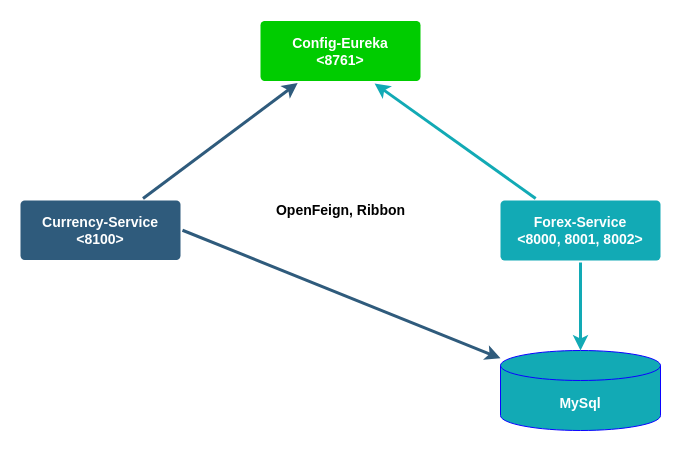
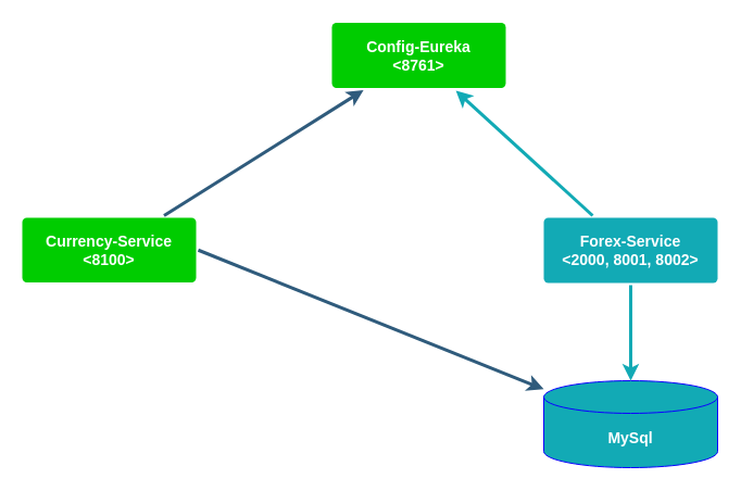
- <mxCell id="4" value="&lt;div&gt;Config-Eureka&lt;br&gt;&lt;/div&gt;&amp;lt;8761&amp;gt;" style="rounded=1;whiteSpace=wrap;html=1;shadow=0;labelBackgroundColor=none;strokeColor=none;strokeWidth=3;fontFamily=Helvetica;fontSize=14;fontColor=#FFFFFF;align=center;spacing=5;fontStyle=1;arcSize=7;perimeterSpacing=2;fillColor=#00CC00;" parent="1" vertex="1"><mxGeometry x="260" y="20.5" width="160" height="60" as="geometry" /></mxCell>
+ <mxCell id="4" value="&lt;div&gt;Config-Eureka&lt;br&gt;&lt;/div&gt;&amp;lt;8761&amp;gt;" style="rounded=1;whiteSpace=wrap;html=1;shadow=0;labelBackgroundColor=none;strokeColor=none;strokeWidth=3;fontFamily=Helvetica;fontSize=14;fontColor=#FFFFFF;align=center;spacing=5;fontStyle=1;arcSize=7;perimeterSpacing=2;fillColor=#00CC00;" parent="1" vertex="1"><mxGeometry x="305" y="20.5" width="160" height="60" as="geometry" /></mxCell>
- <mxCell id="8" value="OpenFeign, Ribbon" style="text;html=1;align=center;verticalAlign=middle;resizable=0;points=[];autosize=1;fontStyle=1;fontSize=14;" vertex="1" parent="1"><mxGeometry x="265" y="200" width="150" height="20" as="geometry" /></mxCell>
- <mxCell id="3" value="&lt;div style=&quot;font-size: 14px;&quot;&gt;Currency-Service&lt;/div&gt;&lt;div style=&quot;font-size: 14px;&quot;&gt;&amp;lt;8100&amp;gt;&lt;br style=&quot;font-size: 14px;&quot;&gt;&lt;/div&gt;" style="rounded=1;whiteSpace=wrap;html=1;shadow=0;labelBackgroundColor=none;strokeColor=none;strokeWidth=3;fillColor=#2F5B7C;fontFamily=Helvetica;fontSize=14;fontColor=#FFFFFF;align=center;fontStyle=1;spacing=5;arcSize=7;perimeterSpacing=2;" parent="1" vertex="1"><mxGeometry x="20" y="200" width="160" height="59.5" as="geometry" /></mxCell>
+ <mxCell id="3" value="&lt;div style=&quot;font-size: 14px;&quot;&gt;Currency-Service&lt;/div&gt;&lt;div style=&quot;font-size: 14px;&quot;&gt;&amp;lt;8100&amp;gt;&lt;br style=&quot;font-size: 14px;&quot;&gt;&lt;/div&gt;" style="rounded=1;whiteSpace=wrap;html=1;shadow=0;labelBackgroundColor=none;strokeColor=none;strokeWidth=3;fillColor=#00cc00;fontFamily=Helvetica;fontSize=14;fontColor=#FFFFFF;align=center;fontStyle=1;spacing=5;arcSize=7;perimeterSpacing=2;" parent="1" vertex="1"><mxGeometry x="20" y="200" width="160" height="59.5" as="geometry" /></mxCell>
- <mxCell id="5" value="&lt;div&gt;Forex-Service&lt;/div&gt;&lt;div&gt;&amp;lt;8000, 8001, 8002&amp;gt;&lt;br&gt;&lt;/div&gt;" style="rounded=1;whiteSpace=wrap;html=1;shadow=0;labelBackgroundColor=none;strokeColor=none;strokeWidth=3;fillColor=#12aab5;fontFamily=Helvetica;fontSize=14;fontColor=#FFFFFF;align=center;spacing=5;fontStyle=1;arcSize=7;perimeterSpacing=2;" parent="1" vertex="1"><mxGeometry x="500" y="200" width="160" height="60" as="geometry" /></mxCell>
+ <mxCell id="5" value="&lt;div&gt;Forex-Service&lt;/div&gt;&lt;div&gt;&amp;lt;2000, 8001, 8002&amp;gt;&lt;br&gt;&lt;/div&gt;" style="rounded=1;whiteSpace=wrap;html=1;shadow=0;labelBackgroundColor=none;strokeColor=none;strokeWidth=3;fillColor=#12aab5;fontFamily=Helvetica;fontSize=14;fontColor=#FFFFFF;align=center;spacing=5;fontStyle=1;arcSize=7;perimeterSpacing=2;" parent="1" vertex="1"><mxGeometry x="500" y="200" width="160" height="60" as="geometry" /></mxCell>
